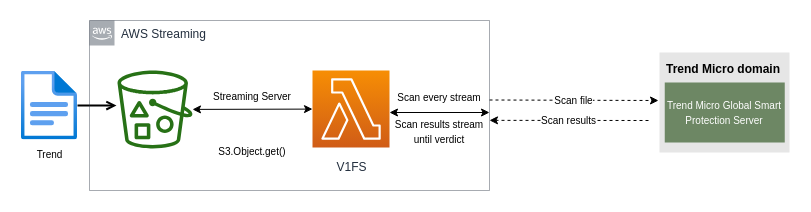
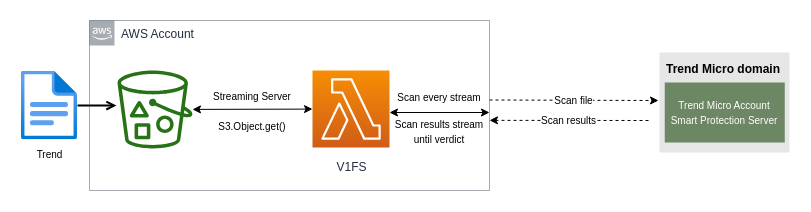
- <mxCell id="8" value="AWS Streaming" style="points=[[0,0],[0.25,0],[0.5,0],[0.75,0],[1,0],[1,0.25],[1,0.5],[1,0.75],[1,1],[0.75,1],[0.5,1],[0.25,1],[0,1],[0,0.75],[0,0.5],[0,0.25]];outlineConnect=0;gradientColor=none;html=1;whiteSpace=wrap;fontSize=12;fontStyle=0;shape=mxgraph.aws4.group;grIcon=mxgraph.aws4.group_aws_cloud_alt;strokeColor=#232F3E;fillColor=none;verticalAlign=top;align=left;spacingLeft=30;fontColor=#232F3E;dashed=0;labelBackgroundColor=#ffffff;container=1;pointerEvents=0;collapsible=0;recursiveResize=0;opacity=40;" parent="1" vertex="1"><mxGeometry x="89" y="20" width="400" height="170" as="geometry" /></mxCell>
+ <mxCell id="8" value="AWS Account" style="points=[[0,0],[0.25,0],[0.5,0],[0.75,0],[1,0],[1,0.25],[1,0.5],[1,0.75],[1,1],[0.75,1],[0.5,1],[0.25,1],[0,1],[0,0.75],[0,0.5],[0,0.25]];outlineConnect=0;gradientColor=none;html=1;whiteSpace=wrap;fontSize=12;fontStyle=0;shape=mxgraph.aws4.group;grIcon=mxgraph.aws4.group_aws_cloud_alt;strokeColor=#232F3E;fillColor=none;verticalAlign=top;align=left;spacingLeft=30;fontColor=#232F3E;dashed=0;labelBackgroundColor=#ffffff;container=1;pointerEvents=0;collapsible=0;recursiveResize=0;opacity=40;" parent="1" vertex="1"><mxGeometry x="89" y="20" width="400" height="170" as="geometry" /></mxCell>
- <mxCell id="22" value="&lt;font style=&quot;font-size: 10px;&quot;&gt;Trend Micro Global Smart Protection Server&lt;/font&gt;" style="rounded=0;whiteSpace=wrap;html=1;labelBackgroundColor=none;fontSize=12;fillColor=#6d8764;strokeColor=none;fontColor=#ffffff;align=center;" parent="17" vertex="1"><mxGeometry x="5.25" y="30" width="120" height="60" as="geometry" /></mxCell>
+ <mxCell id="22" value="&lt;font style=&quot;font-size: 10px;&quot;&gt;Trend Micro Account Smart Protection Server&lt;/font&gt;" style="rounded=0;whiteSpace=wrap;html=1;labelBackgroundColor=none;fontSize=12;fillColor=#6d8764;strokeColor=none;fontColor=#ffffff;align=center;" parent="17" vertex="1"><mxGeometry x="5.25" y="30" width="120" height="60" as="geometry" /></mxCell>
- <mxCell id="16" value="&lt;font style=&quot;font-size: 10px;&quot;&gt;S3.Object.get()&lt;/font&gt;" style="text;strokeColor=none;align=center;fillColor=none;html=1;verticalAlign=middle;whiteSpace=wrap;rounded=0;" parent="8" vertex="1"><mxGeometry x="113" y="116" width="100" height="30" as="geometry" /></mxCell>
+ <mxCell id="16" value="&lt;font style=&quot;font-size: 10px;&quot;&gt;S3.Object.get()&lt;/font&gt;" style="text;strokeColor=none;align=center;fillColor=none;html=1;verticalAlign=middle;whiteSpace=wrap;rounded=0;" parent="8" vertex="1"><mxGeometry x="113" y="91" width="100" height="30" as="geometry" /></mxCell>
